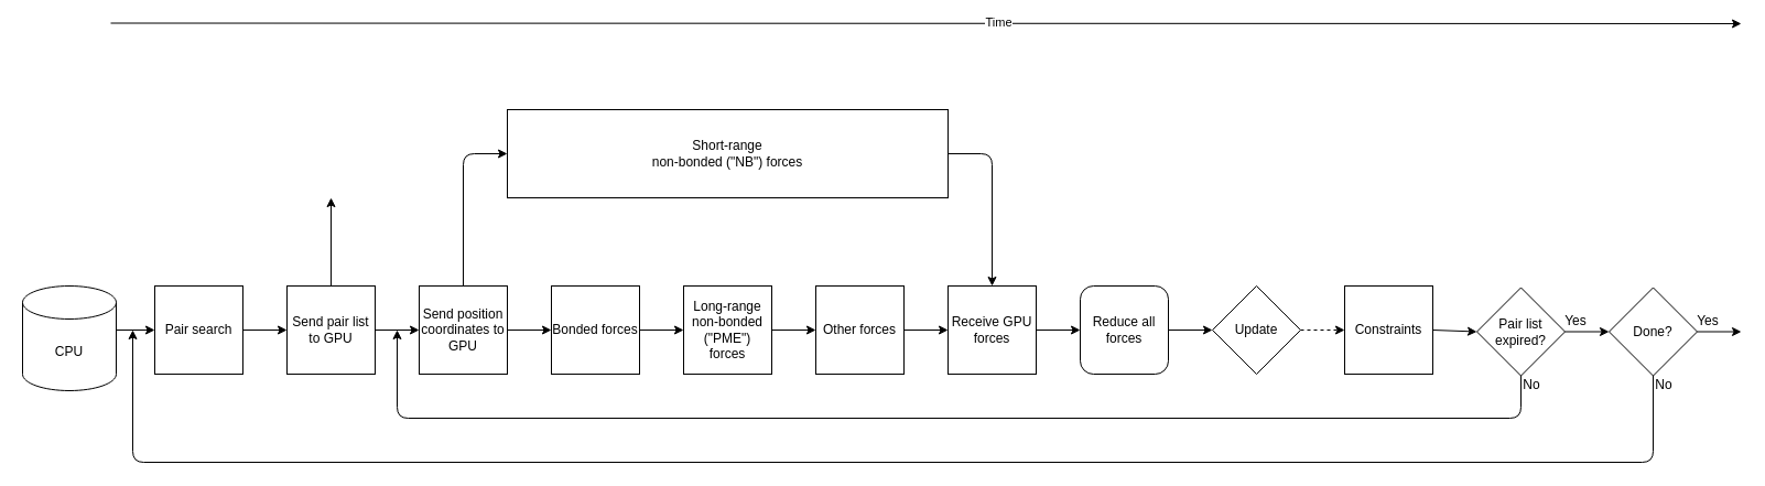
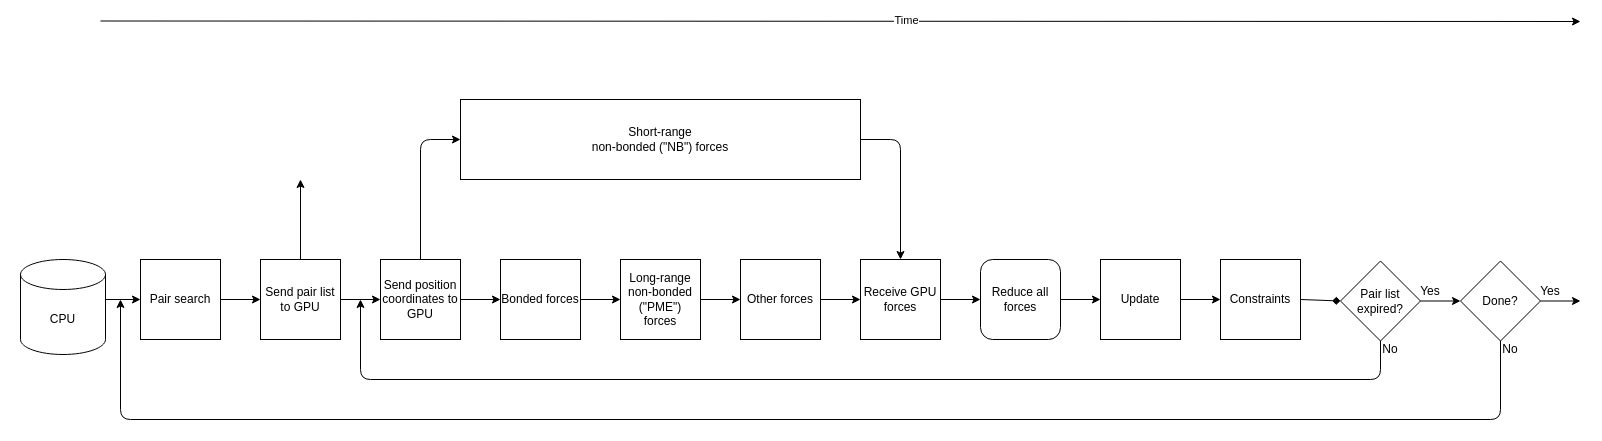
- <mxCell id="4" value="Update" style="rhombus;whiteSpace=wrap;html=1;aspect=fixed;" parent="1" vertex="1"><mxGeometry x="1100" y="259" width="80" height="80" as="geometry" /></mxCell>
+ <mxCell id="4" value="Update" style="whiteSpace=wrap;html=1;aspect=fixed;" parent="1" vertex="1"><mxGeometry x="1100" y="259" width="80" height="80" as="geometry" /></mxCell>
- <mxCell id="7" value="" style="endArrow=classic;html=1;exitX=1;exitY=0.5;exitDx=0;exitDy=0;entryX=0;entryY=0.5;entryDx=0;entryDy=0;dashed=1;" parent="1" source="4" target="5" edge="1"><mxGeometry width="50" height="50" relative="1" as="geometry"><mxPoint x="1070" y="309" as="sourcePoint" /><mxPoint x="1110" y="309" as="targetPoint" /></mxGeometry></mxCell>
+ <mxCell id="7" value="" style="endArrow=classic;html=1;exitX=1;exitY=0.5;exitDx=0;exitDy=0;entryX=0;entryY=0.5;entryDx=0;entryDy=0;" parent="1" source="4" target="5" edge="1"><mxGeometry width="50" height="50" relative="1" as="geometry"><mxPoint x="1070" y="309" as="sourcePoint" /><mxPoint x="1110" y="309" as="targetPoint" /></mxGeometry></mxCell>
- <mxCell id="8" value="" style="endArrow=classic;html=1;exitX=1;exitY=0.5;exitDx=0;exitDy=0;entryX=0;entryY=0.5;entryDx=0;entryDy=0;" parent="1" source="5" target="9" edge="1"><mxGeometry width="50" height="50" relative="1" as="geometry"><mxPoint x="1190" y="310.5" as="sourcePoint" /><mxPoint x="1230" y="310.5" as="targetPoint" /></mxGeometry></mxCell>
+ <mxCell id="8" value="" style="endArrow=diamond;html=1;exitX=1;exitY=0.5;exitDx=0;exitDy=0;entryX=0;entryY=0.5;entryDx=0;entryDy=0;" parent="1" source="5" target="9" edge="1"><mxGeometry width="50" height="50" relative="1" as="geometry"><mxPoint x="1190" y="310.5" as="sourcePoint" /><mxPoint x="1230" y="310.5" as="targetPoint" /></mxGeometry></mxCell>
